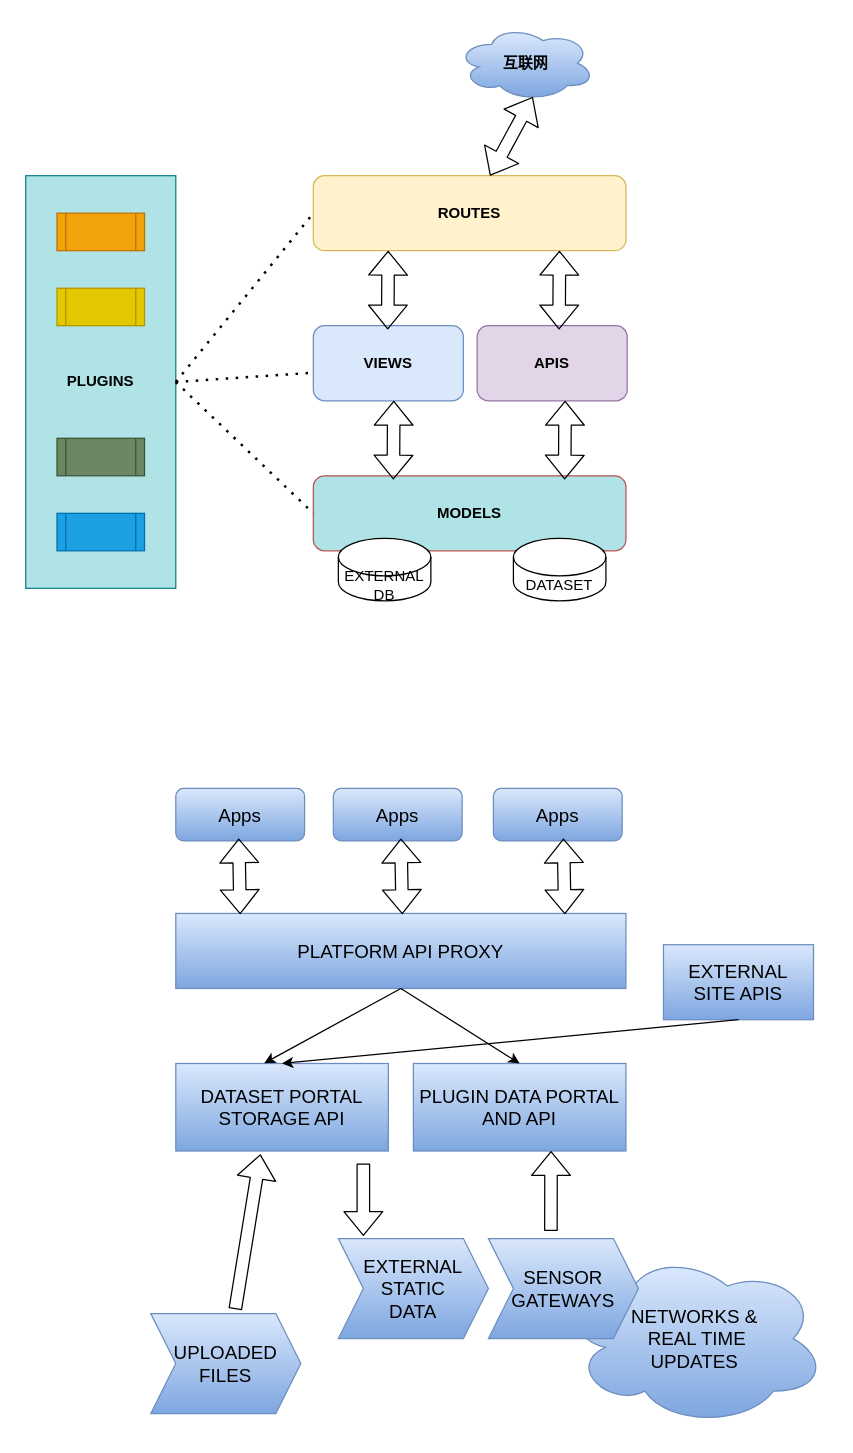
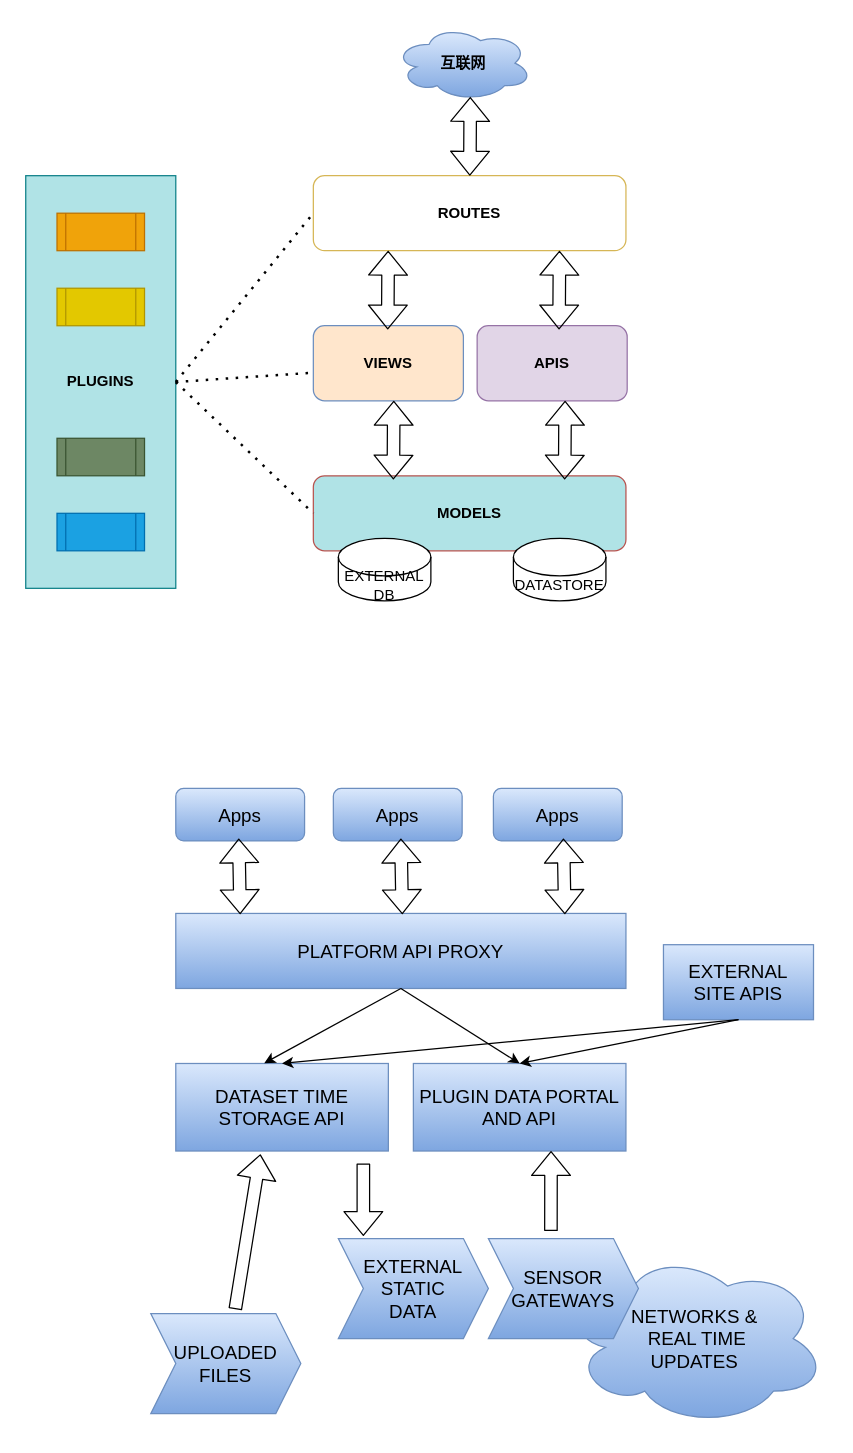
- <mxCell id="3" value="互联网" style="ellipse;shape=cloud;whiteSpace=wrap;html=1;fontStyle=1;gradientColor=#7ea6e0;fillColor=#dae8fc;strokeColor=#6c8ebf;" vertex="1" parent="1"><mxGeometry x="365" y="20" width="110" height="60" as="geometry" /></mxCell>
+ <mxCell id="3" value="互联网" style="ellipse;shape=cloud;whiteSpace=wrap;html=1;fontStyle=1;gradientColor=#7ea6e0;fillColor=#dae8fc;strokeColor=#6c8ebf;" vertex="1" parent="1"><mxGeometry x="315" y="20" width="110" height="60" as="geometry" /></mxCell>
- <mxCell id="4" value="ROUTES" style="rounded=1;whiteSpace=wrap;html=1;fillColor=#fff2cc;strokeColor=#d6b656;fontStyle=1" vertex="1" parent="1"><mxGeometry x="250" y="140" width="250" height="60" as="geometry" /></mxCell>
+ <mxCell id="4" value="ROUTES" style="rounded=1;whiteSpace=wrap;html=1;fillColor=#ffffff;strokeColor=#d6b656;fontStyle=1;" vertex="1" parent="1"><mxGeometry x="250" y="140" width="250" height="60" as="geometry" /></mxCell>
- <mxCell id="6" value="VIEWS" style="rounded=1;whiteSpace=wrap;html=1;fillColor=#dae8fc;strokeColor=#6c8ebf;fontStyle=1" vertex="1" parent="1"><mxGeometry x="250" y="260" width="120" height="60" as="geometry" /></mxCell>
+ <mxCell id="6" value="VIEWS" style="rounded=1;whiteSpace=wrap;html=1;fillColor=#ffe6cc;strokeColor=#6c8ebf;fontStyle=1;" vertex="1" parent="1"><mxGeometry x="250" y="260" width="120" height="60" as="geometry" /></mxCell>
- <mxCell id="10" value="DATASET" style="shape=cylinder3;whiteSpace=wrap;html=1;boundedLbl=1;backgroundOutline=1;size=15;" vertex="1" parent="1"><mxGeometry x="410" y="430" width="74" height="50" as="geometry" /></mxCell>
+ <mxCell id="10" value="DATASTORE" style="shape=cylinder3;whiteSpace=wrap;html=1;boundedLbl=1;backgroundOutline=1;size=15;" vertex="1" parent="1"><mxGeometry x="410" y="430" width="74" height="50" as="geometry" /></mxCell>
+ <mxCell id="39" value="" style="endArrow=classic;html=1;fontSize=15;exitX=0.5;exitY=1;exitDx=0;exitDy=0;entryX=0.5;entryY=0;entryDx=0;entryDy=0;" edge="1" parent="1" source="37" target="28"><mxGeometry width="50" height="50" relative="1" as="geometry"><mxPoint x="600" y="800" as="sourcePoint" /><mxPoint x="235" y="860" as="targetPoint" /></mxGeometry></mxCell>
- <mxCell id="27" value="DATASET PORTAL STORAGE API" style="rounded=0;whiteSpace=wrap;html=1;fontSize=15;strokeWidth=1;gradientColor=#7ea6e0;fillColor=#dae8fc;strokeColor=#6c8ebf;" vertex="1" parent="1"><mxGeometry x="140" y="850" width="170" height="70" as="geometry" /></mxCell>
+ <mxCell id="27" value="DATASET TIME STORAGE API" style="rounded=0;whiteSpace=wrap;html=1;fontSize=15;strokeWidth=1;gradientColor=#7ea6e0;fillColor=#dae8fc;strokeColor=#6c8ebf;" vertex="1" parent="1"><mxGeometry x="140" y="850" width="170" height="70" as="geometry" /></mxCell>
